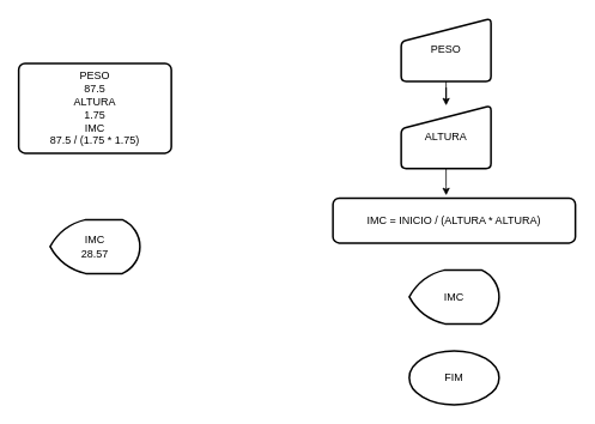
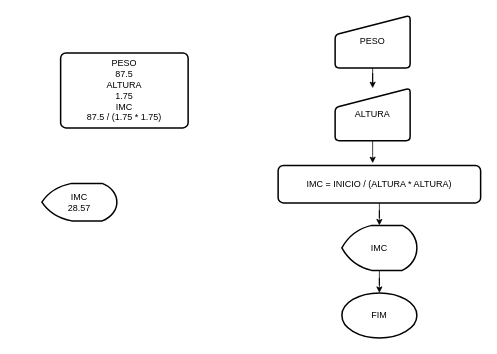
- <mxCell id="12" value="PESO&lt;div&gt;87.5&lt;/div&gt;&lt;div&gt;ALTURA&lt;/div&gt;&lt;div&gt;1.75&lt;/div&gt;&lt;div&gt;IMC&lt;/div&gt;&lt;div&gt;87.5 / (1.75 * 1.75)&lt;/div&gt;" style="rounded=1;whiteSpace=wrap;html=1;absoluteArcSize=1;arcSize=14;strokeWidth=2;" vertex="1" parent="1"><mxGeometry x="20" y="70" width="170" height="100" as="geometry" /></mxCell>
+ <mxCell id="12" value="PESO&lt;div&gt;87.5&lt;/div&gt;&lt;div&gt;ALTURA&lt;/div&gt;&lt;div&gt;1.75&lt;/div&gt;&lt;div&gt;IMC&lt;/div&gt;&lt;div&gt;87.5 / (1.75 * 1.75)&lt;/div&gt;" style="rounded=1;whiteSpace=wrap;html=1;absoluteArcSize=1;arcSize=14;strokeWidth=2;" vertex="1" parent="1"><mxGeometry x="80" y="70" width="170" height="100" as="geometry" /></mxCell>
- <mxCell id="11" value="IMC&lt;div&gt;28.57&lt;/div&gt;" style="strokeWidth=2;html=1;shape=mxgraph.flowchart.display;whiteSpace=wrap;" vertex="1" parent="1"><mxGeometry x="55" y="244" width="100" height="60" as="geometry" /></mxCell>
+ <mxCell id="11" value="IMC&lt;div&gt;28.57&lt;/div&gt;" style="strokeWidth=2;html=1;shape=mxgraph.flowchart.display;whiteSpace=wrap;" vertex="1" parent="1"><mxGeometry x="55" y="244" width="100" height="50" as="geometry" /></mxCell>
+ <mxCell id="6" style="edgeStyle=orthogonalEdgeStyle;rounded=0;orthogonalLoop=1;jettySize=auto;html=1;" edge="1" parent="1" source="7" target="9"><mxGeometry relative="1" as="geometry" /></mxCell>
+ <mxCell id="8" style="edgeStyle=orthogonalEdgeStyle;rounded=0;orthogonalLoop=1;jettySize=auto;html=1;" edge="1" parent="1" source="9" target="2"><mxGeometry relative="1" as="geometry" /></mxCell>
